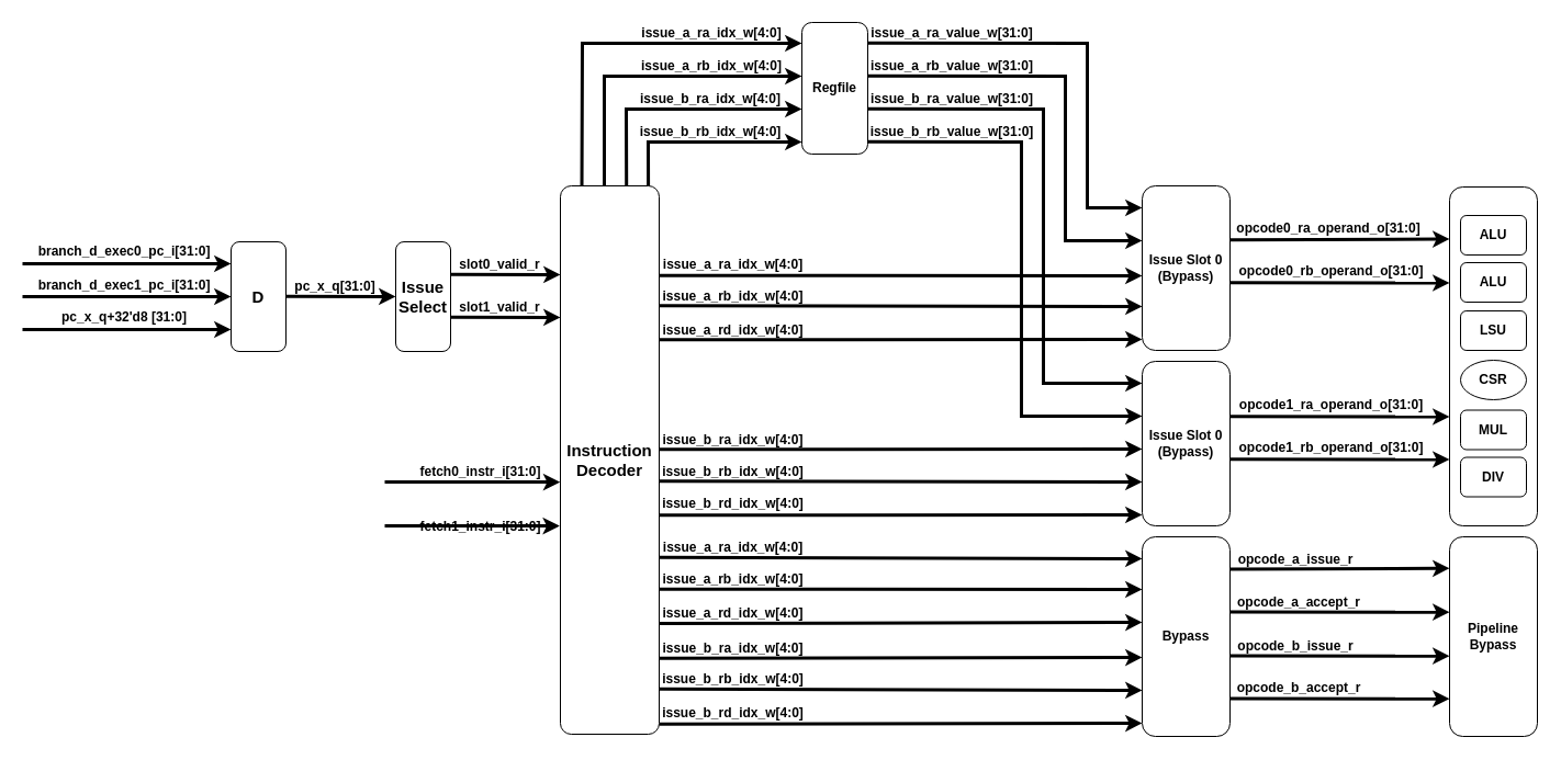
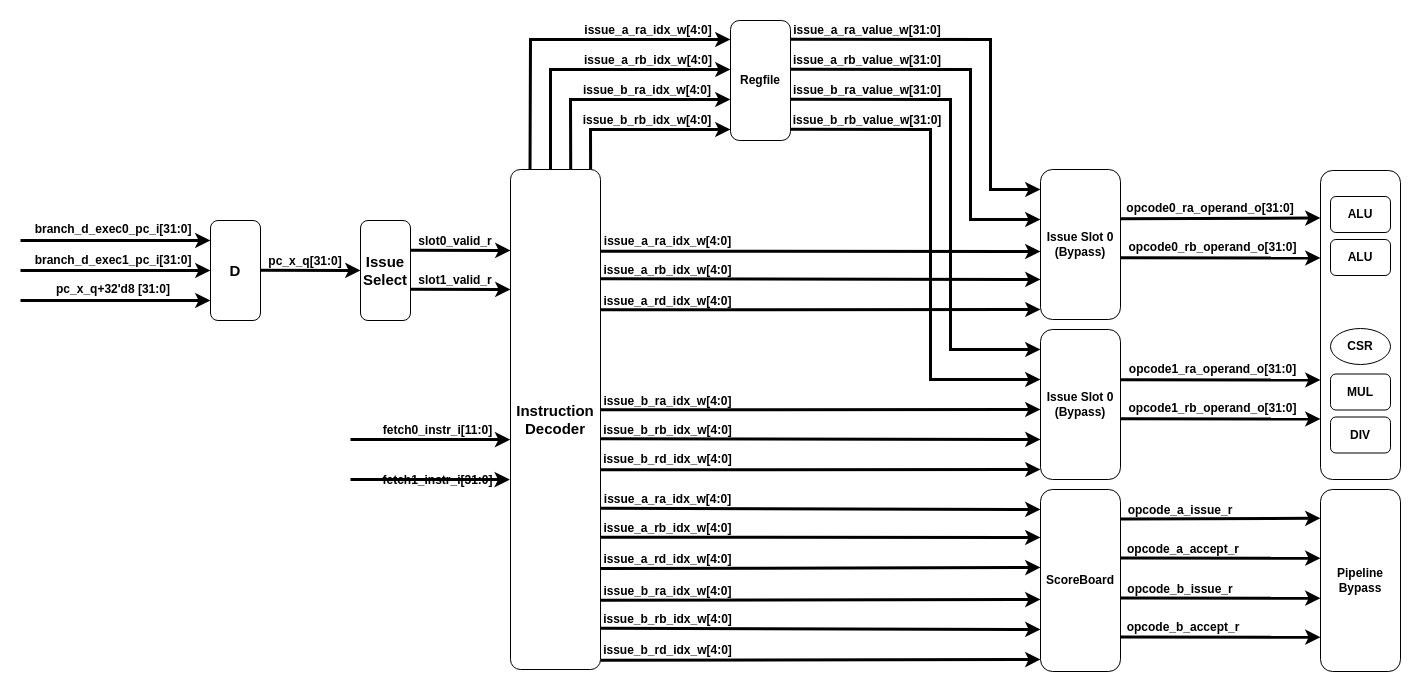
- <mxCell id="85" value="&lt;b&gt;LSU&lt;br&gt;&lt;/b&gt;" style="rounded=1;whiteSpace=wrap;html=1;" vertex="1" parent="1"><mxGeometry x="1330" y="283" width="60" height="36" as="geometry" /></mxCell>
- <mxCell id="63" value="&lt;font size=&quot;1&quot; style=&quot;&quot;&gt;&lt;b style=&quot;font-size: 12px;&quot;&gt;fetch0_instr_i[31:0]&lt;/b&gt;&lt;/font&gt;" style="text;strokeColor=none;align=center;fillColor=none;html=1;verticalAlign=middle;whiteSpace=wrap;rounded=0;" vertex="1" parent="1"><mxGeometry x="380" y="425" width="115" height="10" as="geometry" /></mxCell>
+ <mxCell id="63" value="&lt;font size=&quot;1&quot; style=&quot;&quot;&gt;&lt;b style=&quot;font-size: 12px;&quot;&gt;fetch0_instr_i[11:0]&lt;/b&gt;&lt;/font&gt;" style="text;strokeColor=none;align=center;fillColor=none;html=1;verticalAlign=middle;whiteSpace=wrap;rounded=0;" vertex="1" parent="1"><mxGeometry x="380" y="425" width="115" height="10" as="geometry" /></mxCell>
- <mxCell id="36" value="&lt;b&gt;Bypass&lt;br&gt;&lt;/b&gt;" style="rounded=1;whiteSpace=wrap;html=1;" vertex="1" parent="1"><mxGeometry x="1040" y="489" width="80" height="182" as="geometry" /></mxCell>
+ <mxCell id="36" value="&lt;b&gt;ScoreBoard&lt;br&gt;&lt;/b&gt;" style="rounded=1;whiteSpace=wrap;html=1;" vertex="1" parent="1"><mxGeometry x="1040" y="489" width="80" height="182" as="geometry" /></mxCell>
